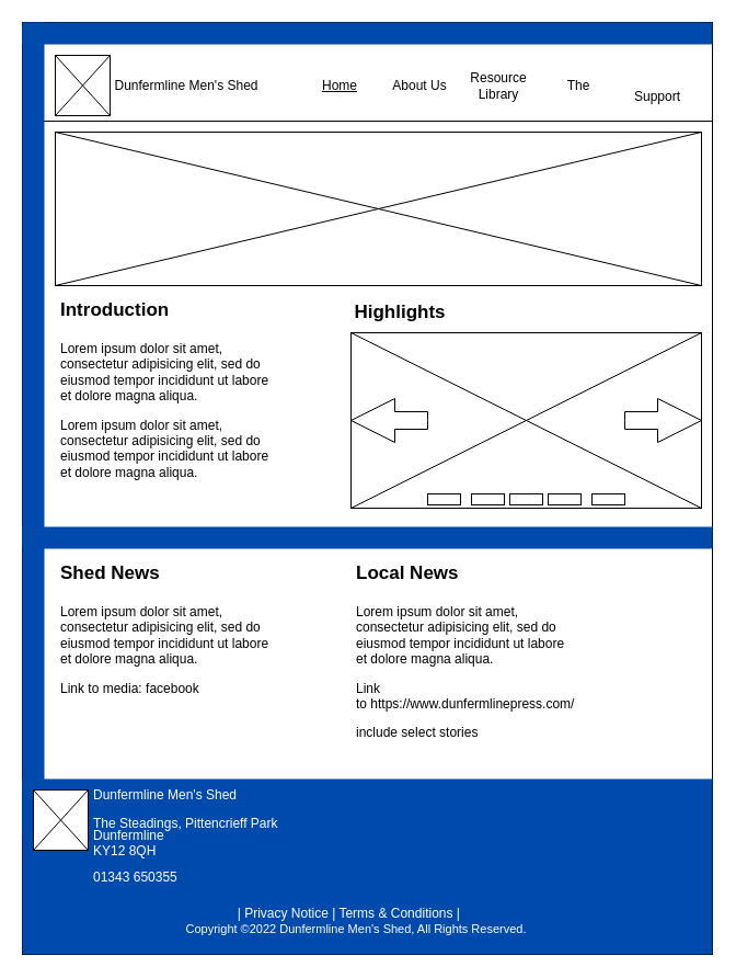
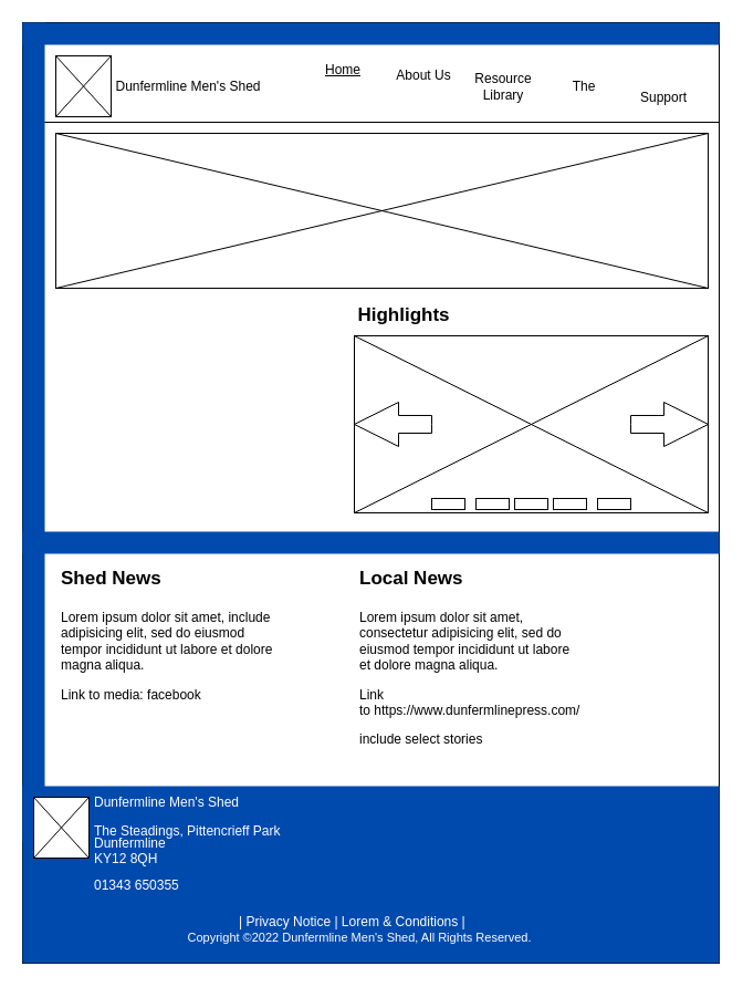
- <mxCell id="11" value="&lt;u&gt;Home&lt;/u&gt;" style="text;html=1;strokeColor=none;fillColor=none;align=center;verticalAlign=middle;whiteSpace=wrap;rounded=0;" parent="1" vertex="1"><mxGeometry x="280" y="62.5" width="60" height="30" as="geometry" /></mxCell>
+ <mxCell id="11" value="&lt;u&gt;Home&lt;/u&gt;" style="text;html=1;strokeColor=none;fillColor=none;align=center;verticalAlign=middle;whiteSpace=wrap;rounded=0;" parent="1" vertex="1"><mxGeometry x="280" y="47.5" width="60" height="30" as="geometry" /></mxCell>
- <mxCell id="12" value="About Us" style="text;html=1;strokeColor=none;fillColor=none;align=center;verticalAlign=middle;whiteSpace=wrap;rounded=0;" parent="1" vertex="1"><mxGeometry x="353" y="62.5" width="60" height="30" as="geometry" /></mxCell>
+ <mxCell id="12" value="About Us" style="text;html=1;strokeColor=none;fillColor=none;align=center;verticalAlign=middle;whiteSpace=wrap;rounded=0;" parent="1" vertex="1"><mxGeometry x="353" y="52.5" width="60" height="30" as="geometry" /></mxCell>
- <mxCell id="22" value="&lt;h1&gt;&lt;font style=&quot;font-size: 17px;&quot;&gt;Introduction&lt;/font&gt;&lt;/h1&gt;&lt;p&gt;Lorem ipsum dolor sit amet, consectetur adipisicing elit, sed do eiusmod tempor incididunt ut labore et dolore magna aliqua.&lt;/p&gt;&lt;p&gt;Lorem ipsum dolor sit amet, consectetur adipisicing elit, sed do eiusmod tempor incididunt ut labore et dolore magna aliqua.&lt;br&gt;&lt;/p&gt;" style="text;html=1;strokeColor=none;fillColor=none;spacing=5;spacingTop=-20;whiteSpace=wrap;overflow=hidden;rounded=0;" parent="1" vertex="1"><mxGeometry x="50" y="260" width="200" height="220" as="geometry" /></mxCell>
- <mxCell id="37" value="&lt;h1&gt;&lt;span style=&quot;background-color: initial; font-size: 17px;&quot;&gt;Shed News&lt;/span&gt;&lt;/h1&gt;&lt;p&gt;Lorem ipsum dolor sit amet, consectetur adipisicing elit, sed do eiusmod tempor incididunt ut labore et dolore magna aliqua.&lt;br&gt;&lt;/p&gt;&lt;p&gt;Link to media: facebook&lt;/p&gt;" style="text;html=1;strokeColor=none;fillColor=none;spacing=5;spacingTop=-20;whiteSpace=wrap;overflow=hidden;rounded=0;" parent="1" vertex="1"><mxGeometry x="50" y="500" width="210" height="160" as="geometry" /></mxCell>
+ <mxCell id="37" value="&lt;h1&gt;&lt;span style=&quot;background-color: initial; font-size: 17px;&quot;&gt;Shed News&lt;/span&gt;&lt;/h1&gt;&lt;p&gt;Lorem ipsum dolor sit amet, include adipisicing elit, sed do eiusmod tempor incididunt ut labore et dolore magna aliqua.&lt;br&gt;&lt;/p&gt;&lt;p&gt;Link to media: facebook&lt;/p&gt;" style="text;html=1;strokeColor=none;fillColor=none;spacing=5;spacingTop=-20;whiteSpace=wrap;overflow=hidden;rounded=0;" parent="1" vertex="1"><mxGeometry x="50" y="500" width="210" height="160" as="geometry" /></mxCell>
- <mxCell id="46" value="&lt;font color=&quot;#ffffff&quot;&gt;| Privacy Notice | Terms &amp;amp; Conditions |&amp;nbsp;&lt;/font&gt;" style="text;html=1;strokeColor=none;fillColor=none;align=center;verticalAlign=middle;whiteSpace=wrap;rounded=0;" parent="1" vertex="1"><mxGeometry x="120" y="817.5" width="400" height="30" as="geometry" /></mxCell>
+ <mxCell id="46" value="&lt;font color=&quot;#ffffff&quot;&gt;| Privacy Notice | Lorem &amp;amp; Conditions |&amp;nbsp;&lt;/font&gt;" style="text;html=1;strokeColor=none;fillColor=none;align=center;verticalAlign=middle;whiteSpace=wrap;rounded=0;" parent="1" vertex="1"><mxGeometry x="120" y="817.5" width="400" height="30" as="geometry" /></mxCell>
